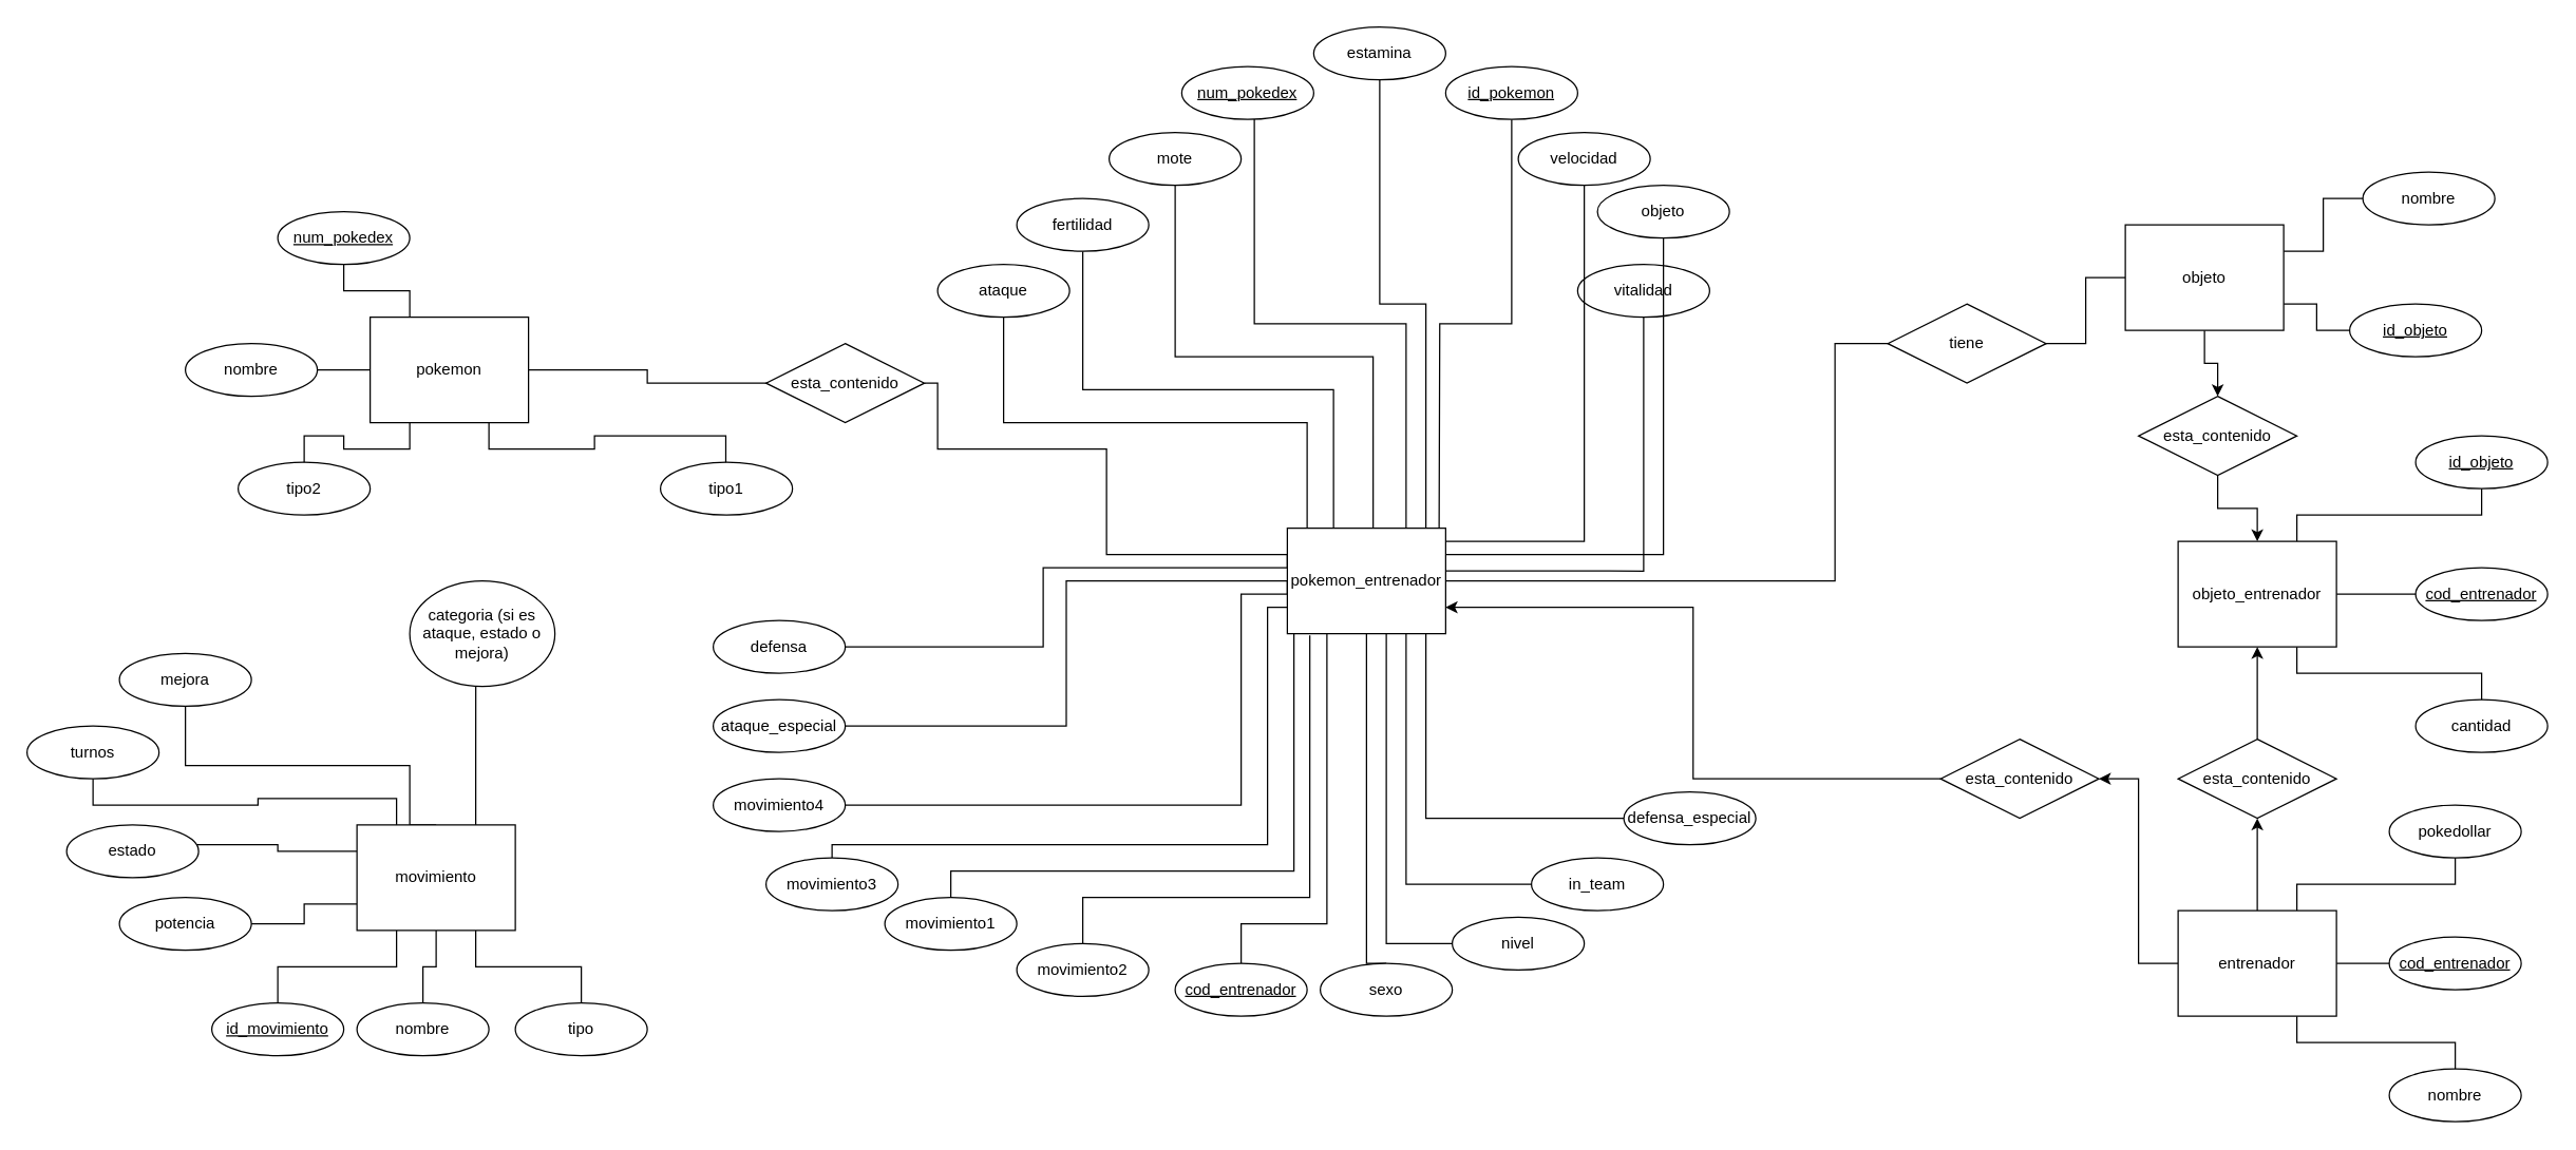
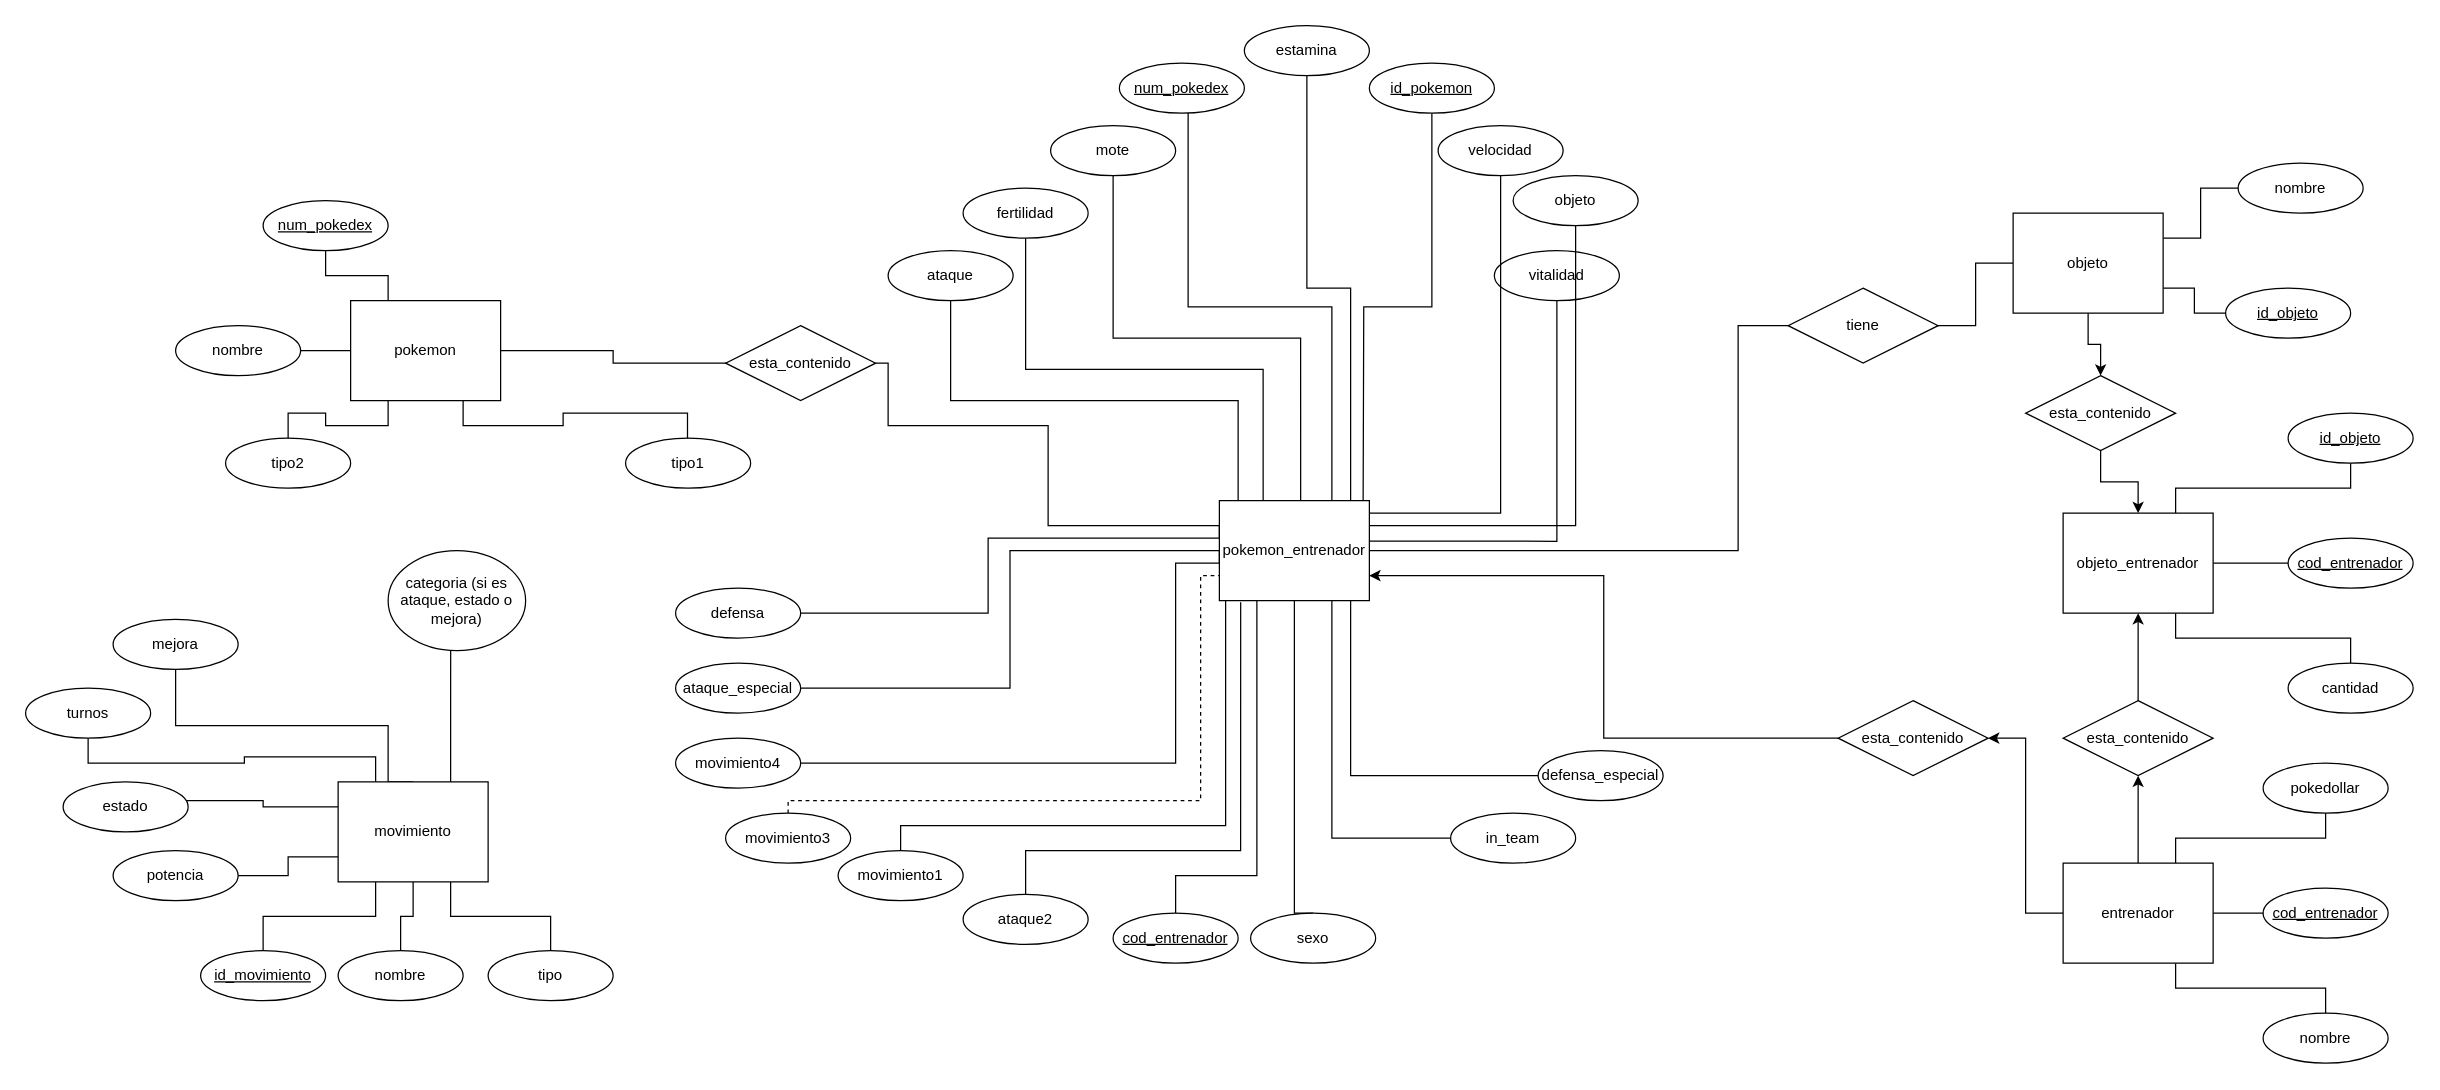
- <mxCell id="28" style="edgeStyle=orthogonalEdgeStyle;rounded=0;orthogonalLoop=1;jettySize=auto;html=1;exitX=0;exitY=0.5;exitDx=0;exitDy=0;entryX=0.625;entryY=1;entryDx=0;entryDy=0;entryPerimeter=0;endArrow=none;endFill=0;" edge="1" parent="1" source="29" target="37"><mxGeometry relative="1" as="geometry" /></mxCell>
- <mxCell id="90" style="edgeStyle=orthogonalEdgeStyle;rounded=0;orthogonalLoop=1;jettySize=auto;html=1;exitX=0.5;exitY=0;exitDx=0;exitDy=0;entryX=0;entryY=0.75;entryDx=0;entryDy=0;endArrow=none;endFill=0;" edge="1" parent="1" source="91" target="37"><mxGeometry relative="1" as="geometry"><Array as="points"><mxPoint x="630" y="640" /><mxPoint x="960" y="640" /><mxPoint x="960" y="460" /></Array></mxGeometry></mxCell>
+ <mxCell id="90" style="edgeStyle=orthogonalEdgeStyle;rounded=0;orthogonalLoop=1;jettySize=auto;html=1;exitX=0.5;exitY=0;exitDx=0;exitDy=0;entryX=0;entryY=0.75;entryDx=0;entryDy=0;endArrow=none;endFill=0;dashed=1;" edge="1" parent="1" source="91" target="37"><mxGeometry relative="1" as="geometry"><Array as="points"><mxPoint x="630" y="640" /><mxPoint x="960" y="640" /><mxPoint x="960" y="460" /></Array></mxGeometry></mxCell>
- <mxCell id="29" value="nivel" style="ellipse;whiteSpace=wrap;html=1;align=center;" parent="1" vertex="1"><mxGeometry x="1100" y="695" width="100" height="40" as="geometry" /></mxCell>
- <mxCell id="89" value="movimiento2" style="ellipse;whiteSpace=wrap;html=1;align=center;" vertex="1" parent="1"><mxGeometry x="770" y="715" width="100" height="40" as="geometry" /></mxCell>
+ <mxCell id="89" value="ataque2" style="ellipse;whiteSpace=wrap;html=1;align=center;" vertex="1" parent="1"><mxGeometry x="770" y="715" width="100" height="40" as="geometry" /></mxCell>
